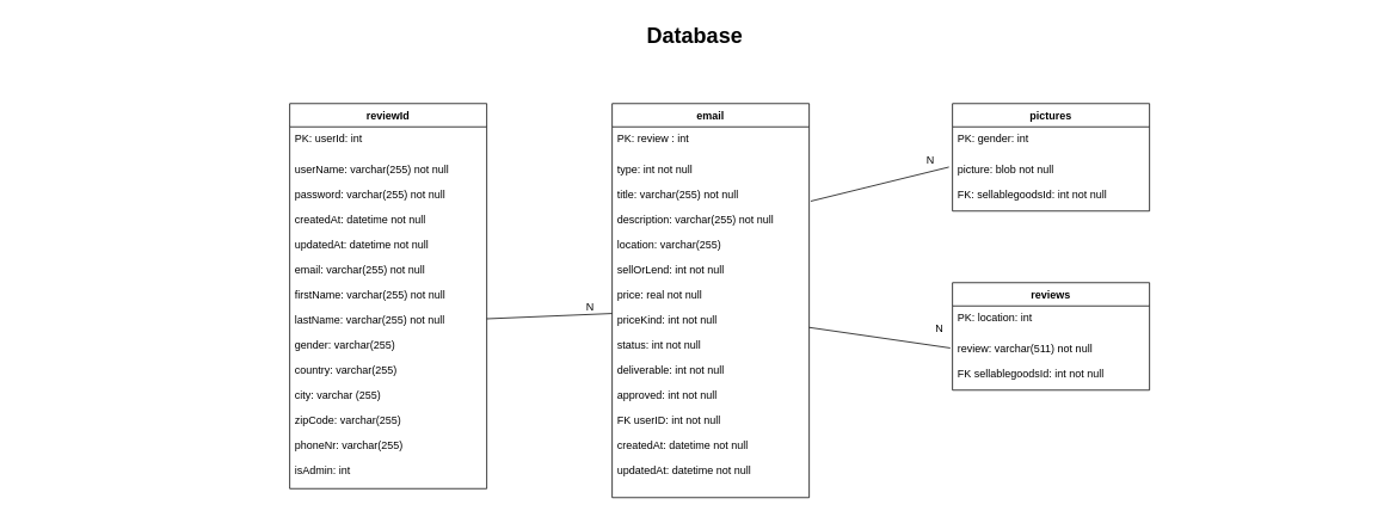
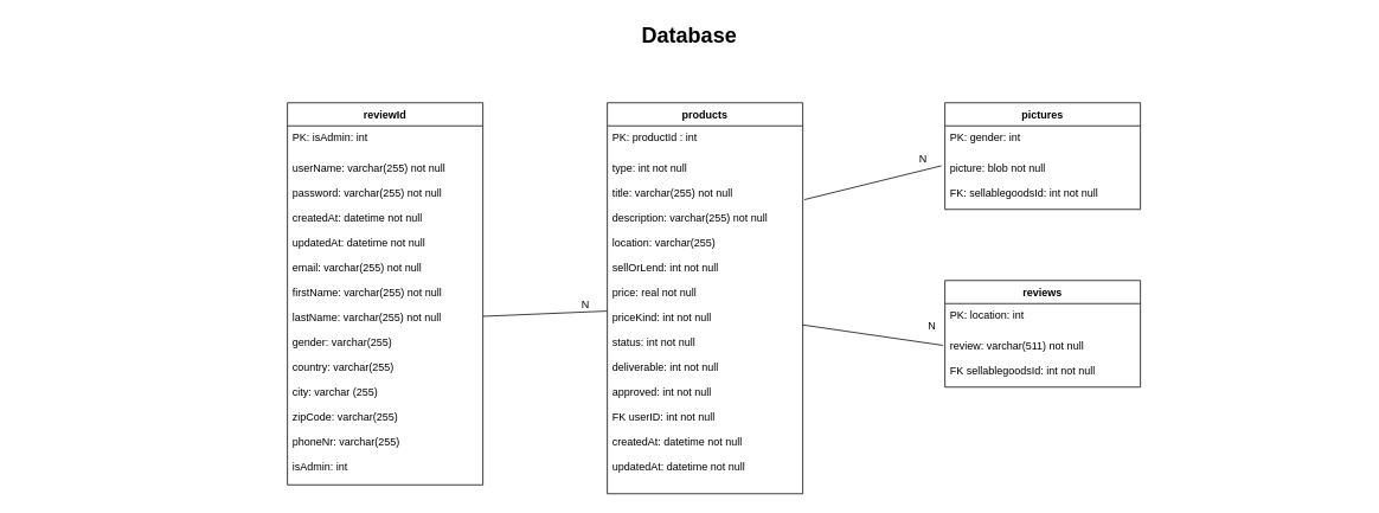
- <mxCell id="5" value="email" style="swimlane;fontStyle=1;childLayout=stackLayout;horizontal=1;startSize=26;fillColor=none;horizontalStack=0;resizeParent=1;resizeParentMax=0;resizeLast=0;collapsible=1;marginBottom=0;" parent="1" vertex="1"><mxGeometry x="683" y="115" width="220" height="440" as="geometry"><mxRectangle x="560" y="260" width="60" height="26" as="alternateBounds" /></mxGeometry></mxCell>
+ <mxCell id="5" value="products" style="swimlane;fontStyle=1;childLayout=stackLayout;horizontal=1;startSize=26;fillColor=none;horizontalStack=0;resizeParent=1;resizeParentMax=0;resizeLast=0;collapsible=1;marginBottom=0;" parent="1" vertex="1"><mxGeometry x="683" y="115" width="220" height="440" as="geometry"><mxRectangle x="560" y="260" width="60" height="26" as="alternateBounds" /></mxGeometry></mxCell>
- <mxCell id="19" value="PK: userId: int" style="text;strokeColor=none;fillColor=none;align=left;verticalAlign=top;spacingLeft=4;spacingRight=4;overflow=hidden;rotatable=0;points=[[0,0.5],[1,0.5]];portConstraint=eastwest;" parent="18" vertex="1"><mxGeometry y="26" width="220" height="34" as="geometry" /></mxCell>
+ <mxCell id="19" value="PK: isAdmin: int" style="text;strokeColor=none;fillColor=none;align=left;verticalAlign=top;spacingLeft=4;spacingRight=4;overflow=hidden;rotatable=0;points=[[0,0.5],[1,0.5]];portConstraint=eastwest;" parent="18" vertex="1"><mxGeometry y="26" width="220" height="34" as="geometry" /></mxCell>
- <mxCell id="6" value="PK: review : int" style="text;strokeColor=none;fillColor=none;align=left;verticalAlign=top;spacingLeft=4;spacingRight=4;overflow=hidden;rotatable=0;points=[[0,0.5],[1,0.5]];portConstraint=eastwest;" parent="5" vertex="1"><mxGeometry y="26" width="220" height="34" as="geometry" /></mxCell>
+ <mxCell id="6" value="PK: productId : int" style="text;strokeColor=none;fillColor=none;align=left;verticalAlign=top;spacingLeft=4;spacingRight=4;overflow=hidden;rotatable=0;points=[[0,0.5],[1,0.5]];portConstraint=eastwest;" parent="5" vertex="1"><mxGeometry y="26" width="220" height="34" as="geometry" /></mxCell>
